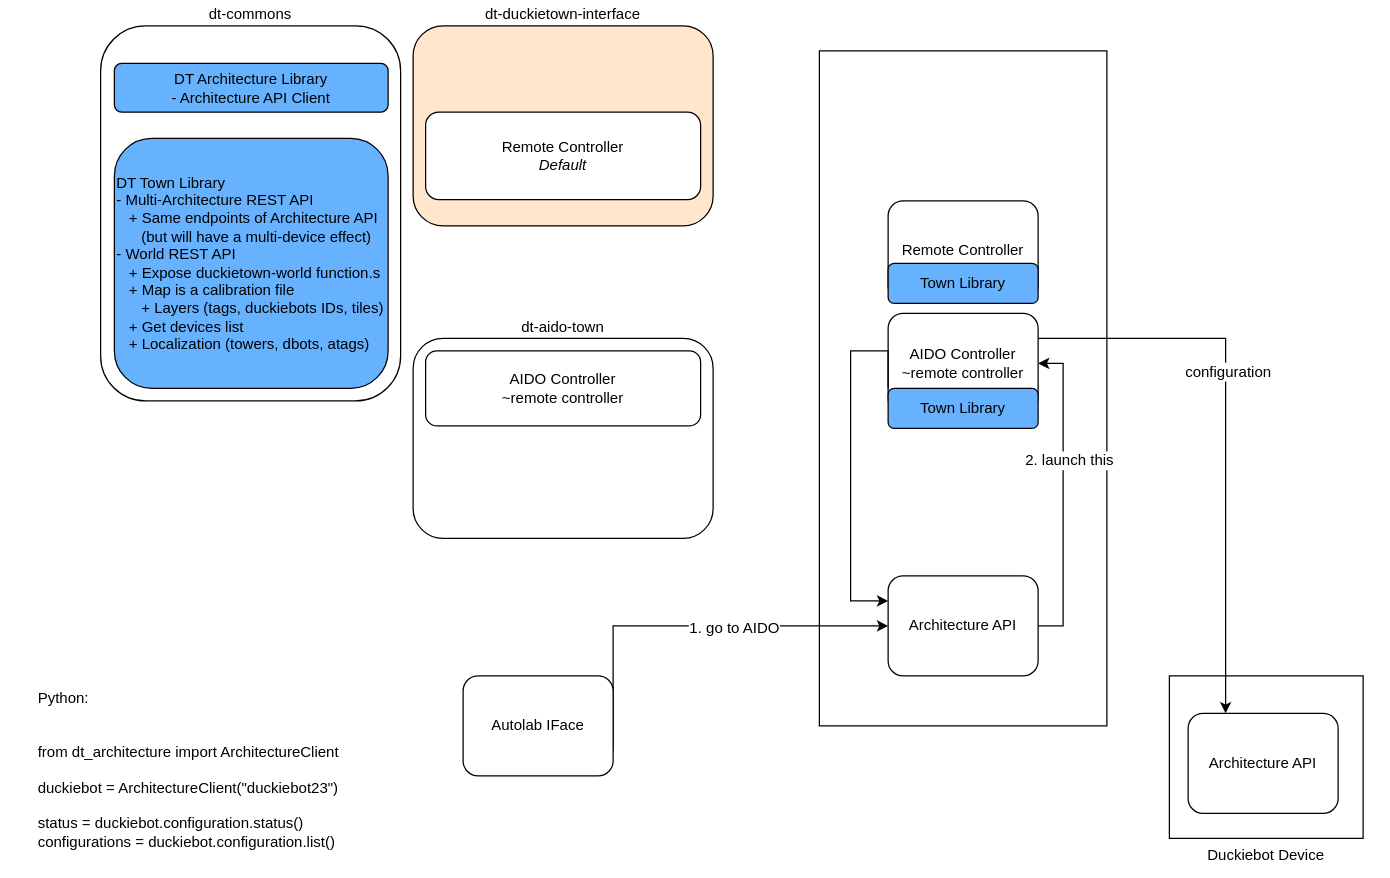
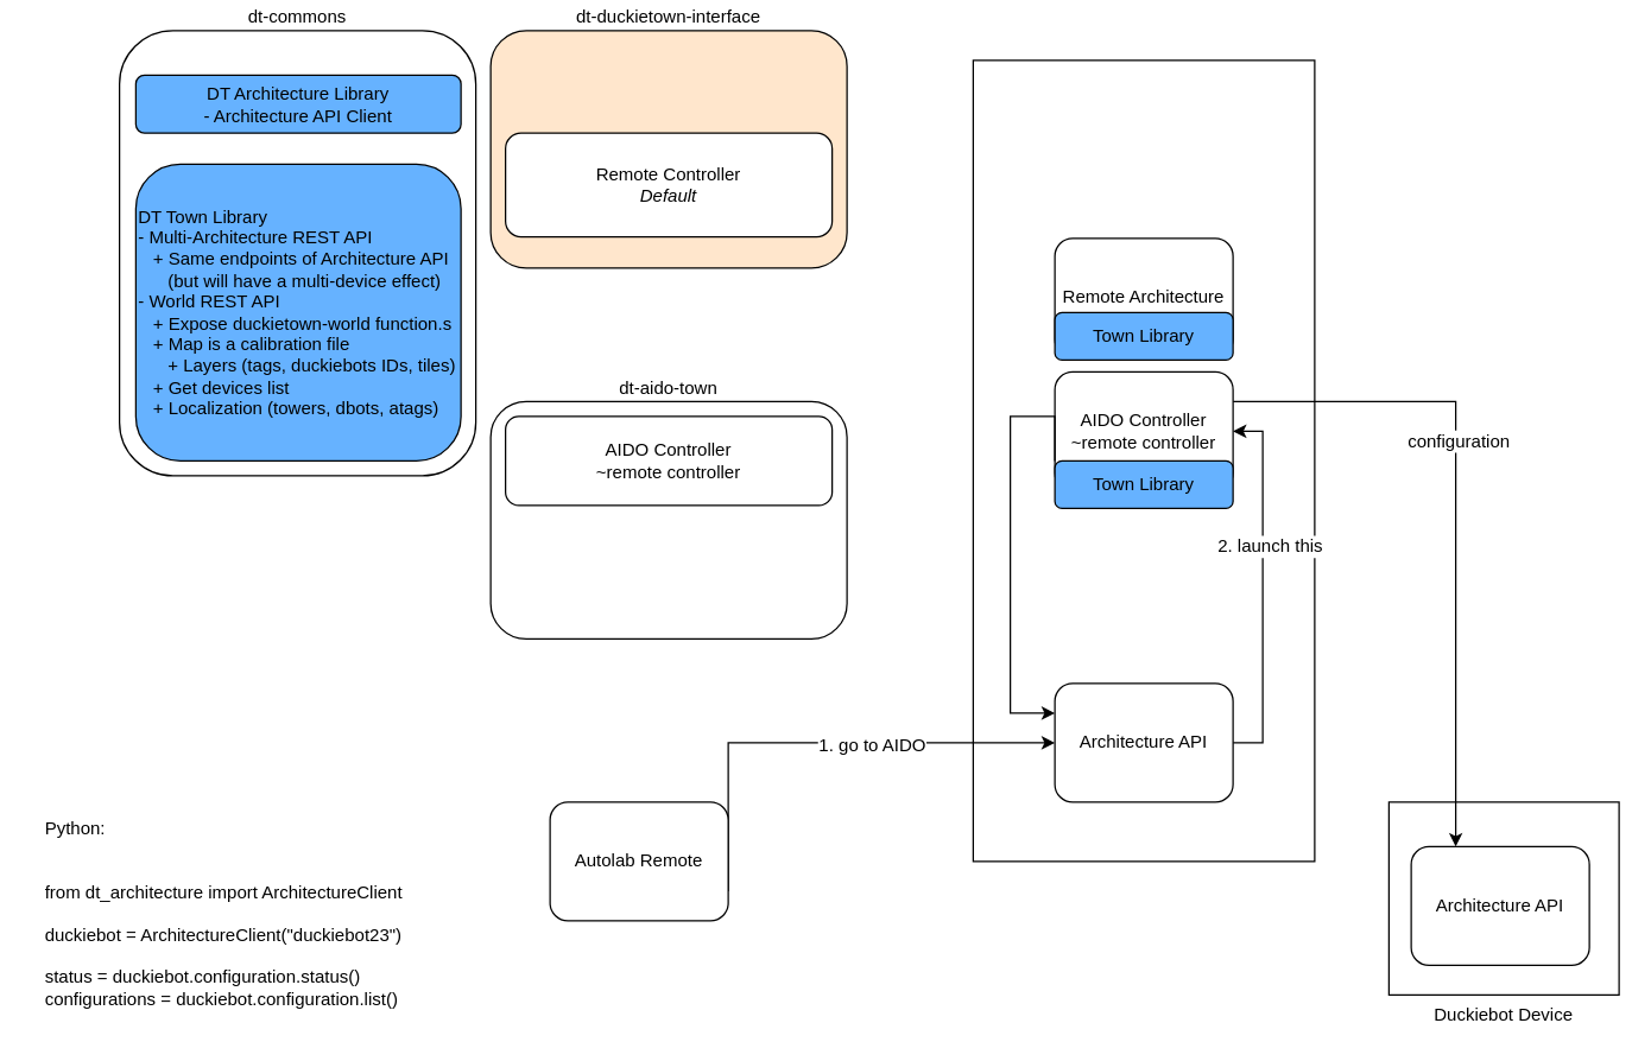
- <mxCell id="15" value="Remote Controller" style="rounded=1;whiteSpace=wrap;html=1;" parent="1" vertex="1"><mxGeometry x="710" y="160" width="120" height="80" as="geometry" /></mxCell>
+ <mxCell id="15" value="Remote Architecture" style="rounded=1;whiteSpace=wrap;html=1;" parent="1" vertex="1"><mxGeometry x="710" y="160" width="120" height="80" as="geometry" /></mxCell>
- <mxCell id="12" value="Autolab IFace" style="rounded=1;whiteSpace=wrap;html=1;" parent="1" vertex="1"><mxGeometry x="370" y="540" width="120" height="80" as="geometry" /></mxCell>
+ <mxCell id="12" value="Autolab Remote" style="rounded=1;whiteSpace=wrap;html=1;" parent="1" vertex="1"><mxGeometry x="370" y="540" width="120" height="80" as="geometry" /></mxCell>
